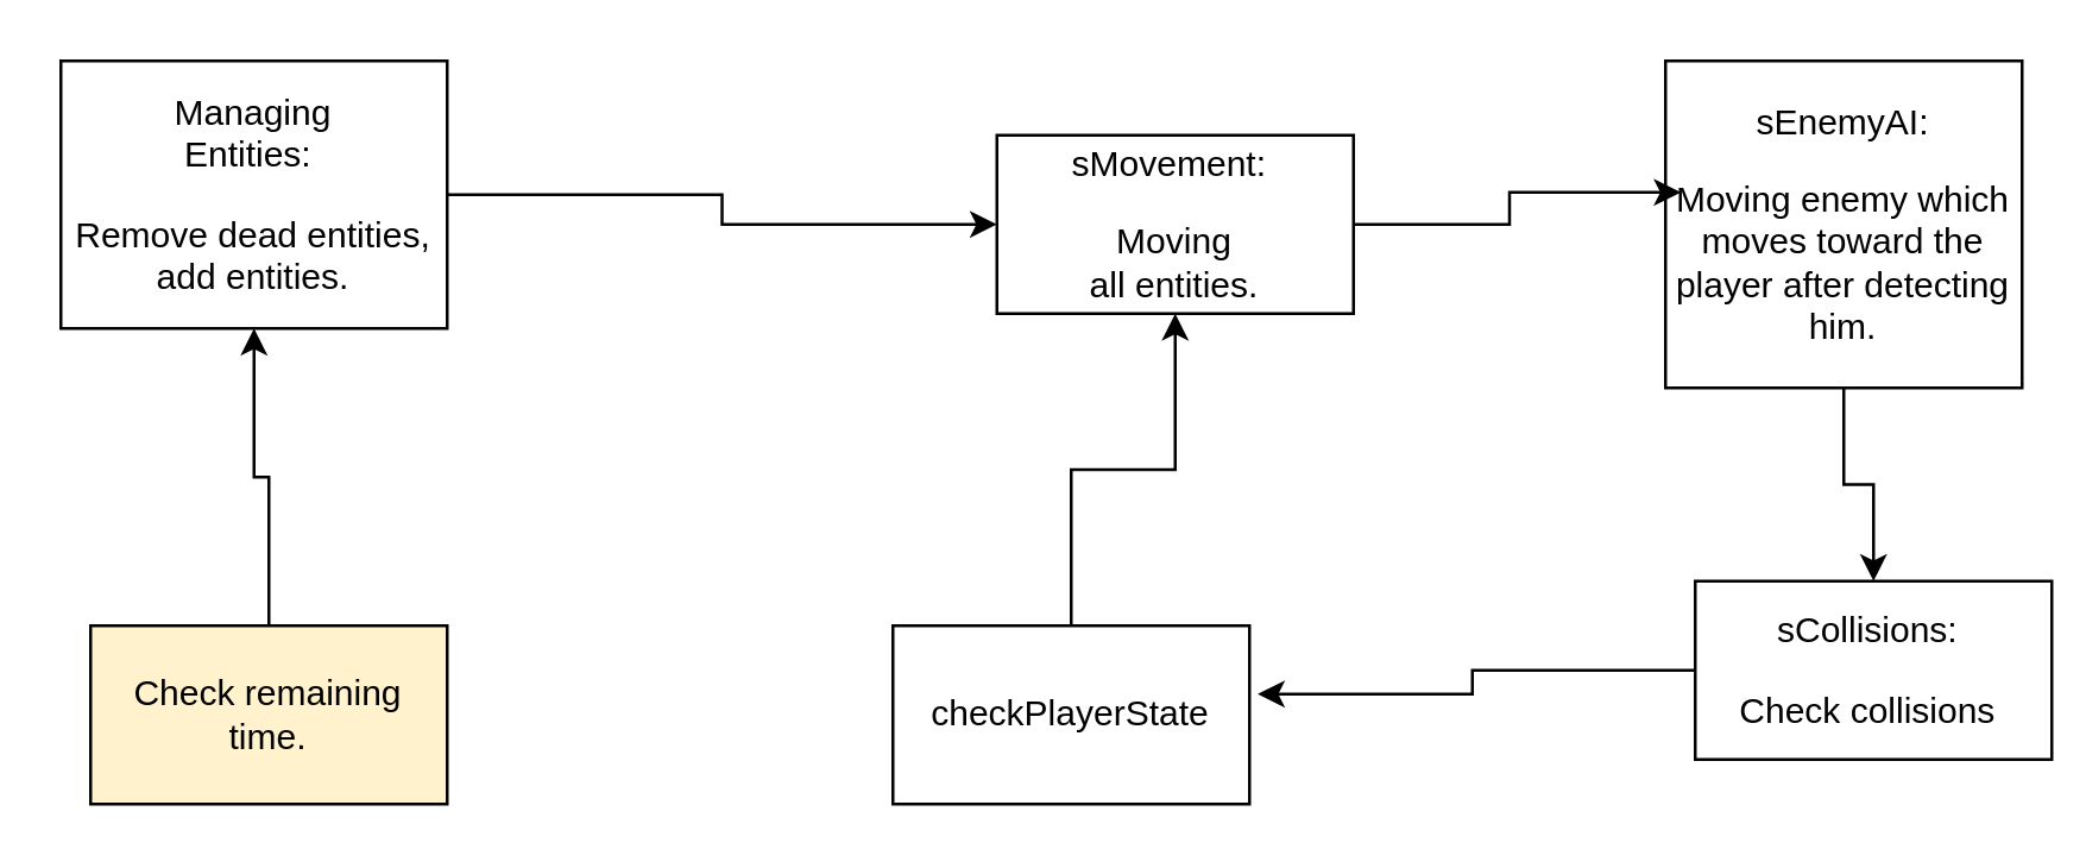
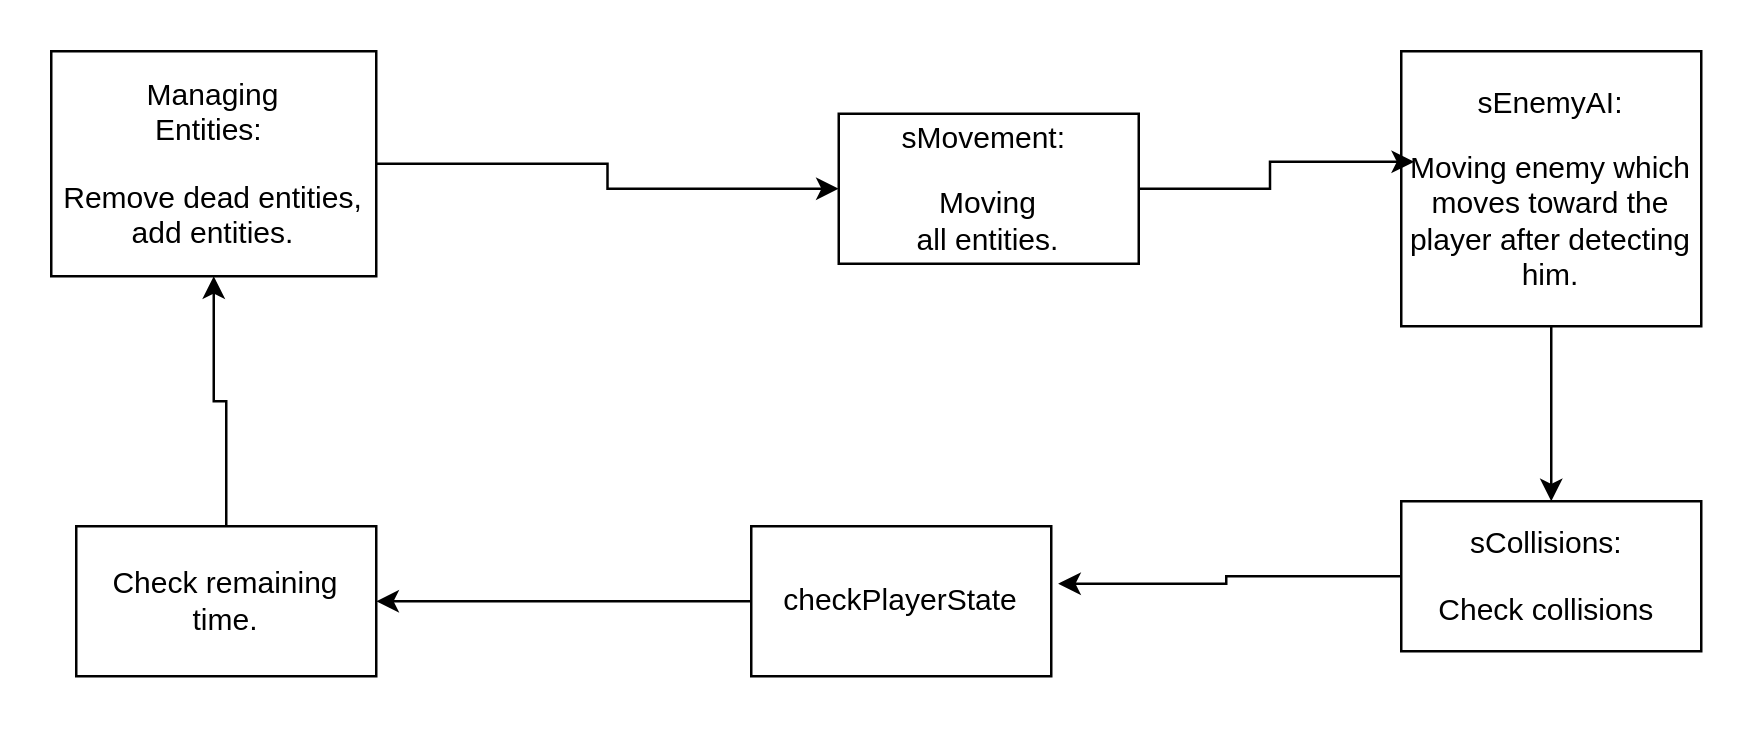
- <mxCell id="9" style="edgeStyle=orthogonalEdgeStyle;rounded=0;orthogonalLoop=1;jettySize=auto;html=1;" edge="1" parent="1" source="10" target="4"><mxGeometry relative="1" as="geometry" /></mxCell>
+ <mxCell id="9" style="edgeStyle=orthogonalEdgeStyle;rounded=0;orthogonalLoop=1;jettySize=auto;html=1;entryX=1;entryY=0.5;entryDx=0;entryDy=0;" edge="1" parent="1" source="10" target="8"><mxGeometry relative="1" as="geometry" /></mxCell>
- <mxCell id="11" value="&lt;p class=&quot;MsoNormal&quot;&gt;sCollisions:&amp;nbsp;&lt;/p&gt;&lt;p class=&quot;MsoNormal&quot;&gt;Check collisions&amp;nbsp;&lt;/p&gt;" style="rounded=0;whiteSpace=wrap;html=1;" vertex="1" parent="1"><mxGeometry x="570" y="195" width="120" height="60" as="geometry" /></mxCell>
+ <mxCell id="11" value="&lt;p class=&quot;MsoNormal&quot;&gt;sCollisions:&amp;nbsp;&lt;/p&gt;&lt;p class=&quot;MsoNormal&quot;&gt;Check collisions&amp;nbsp;&lt;/p&gt;" style="rounded=0;whiteSpace=wrap;html=1;" vertex="1" parent="1"><mxGeometry x="560" y="200" width="120" height="60" as="geometry" /></mxCell>
- <mxCell id="8" value="&lt;p class=&quot;MsoNormal&quot;&gt;Check remaining&lt;br/&gt;time.&lt;/p&gt;" style="rounded=0;whiteSpace=wrap;html=1;fillColor=#fff2cc;" vertex="1" parent="1"><mxGeometry x="30" y="210" width="120" height="60" as="geometry" /></mxCell>
+ <mxCell id="8" value="&lt;p class=&quot;MsoNormal&quot;&gt;Check remaining&lt;br/&gt;time.&lt;/p&gt;" style="rounded=0;whiteSpace=wrap;html=1;" vertex="1" parent="1"><mxGeometry x="30" y="210" width="120" height="60" as="geometry" /></mxCell>
